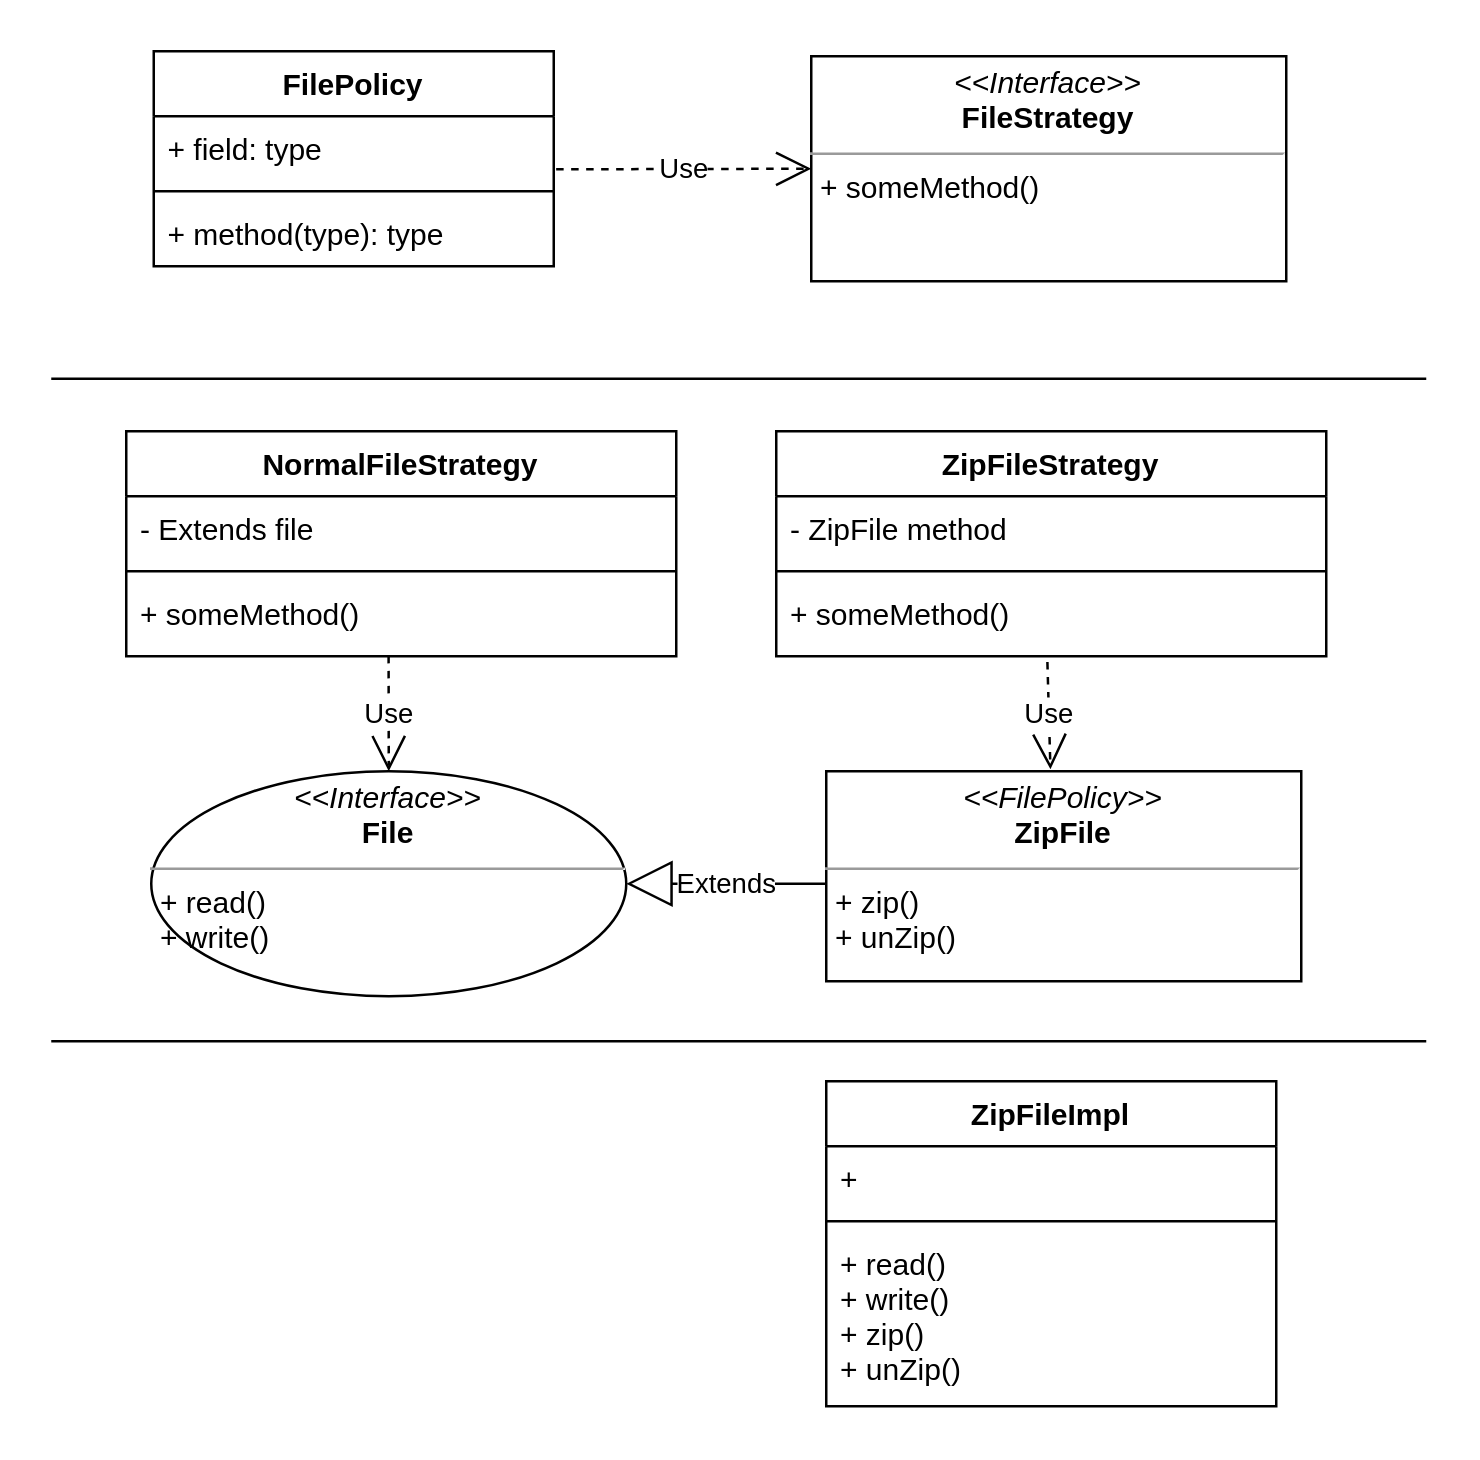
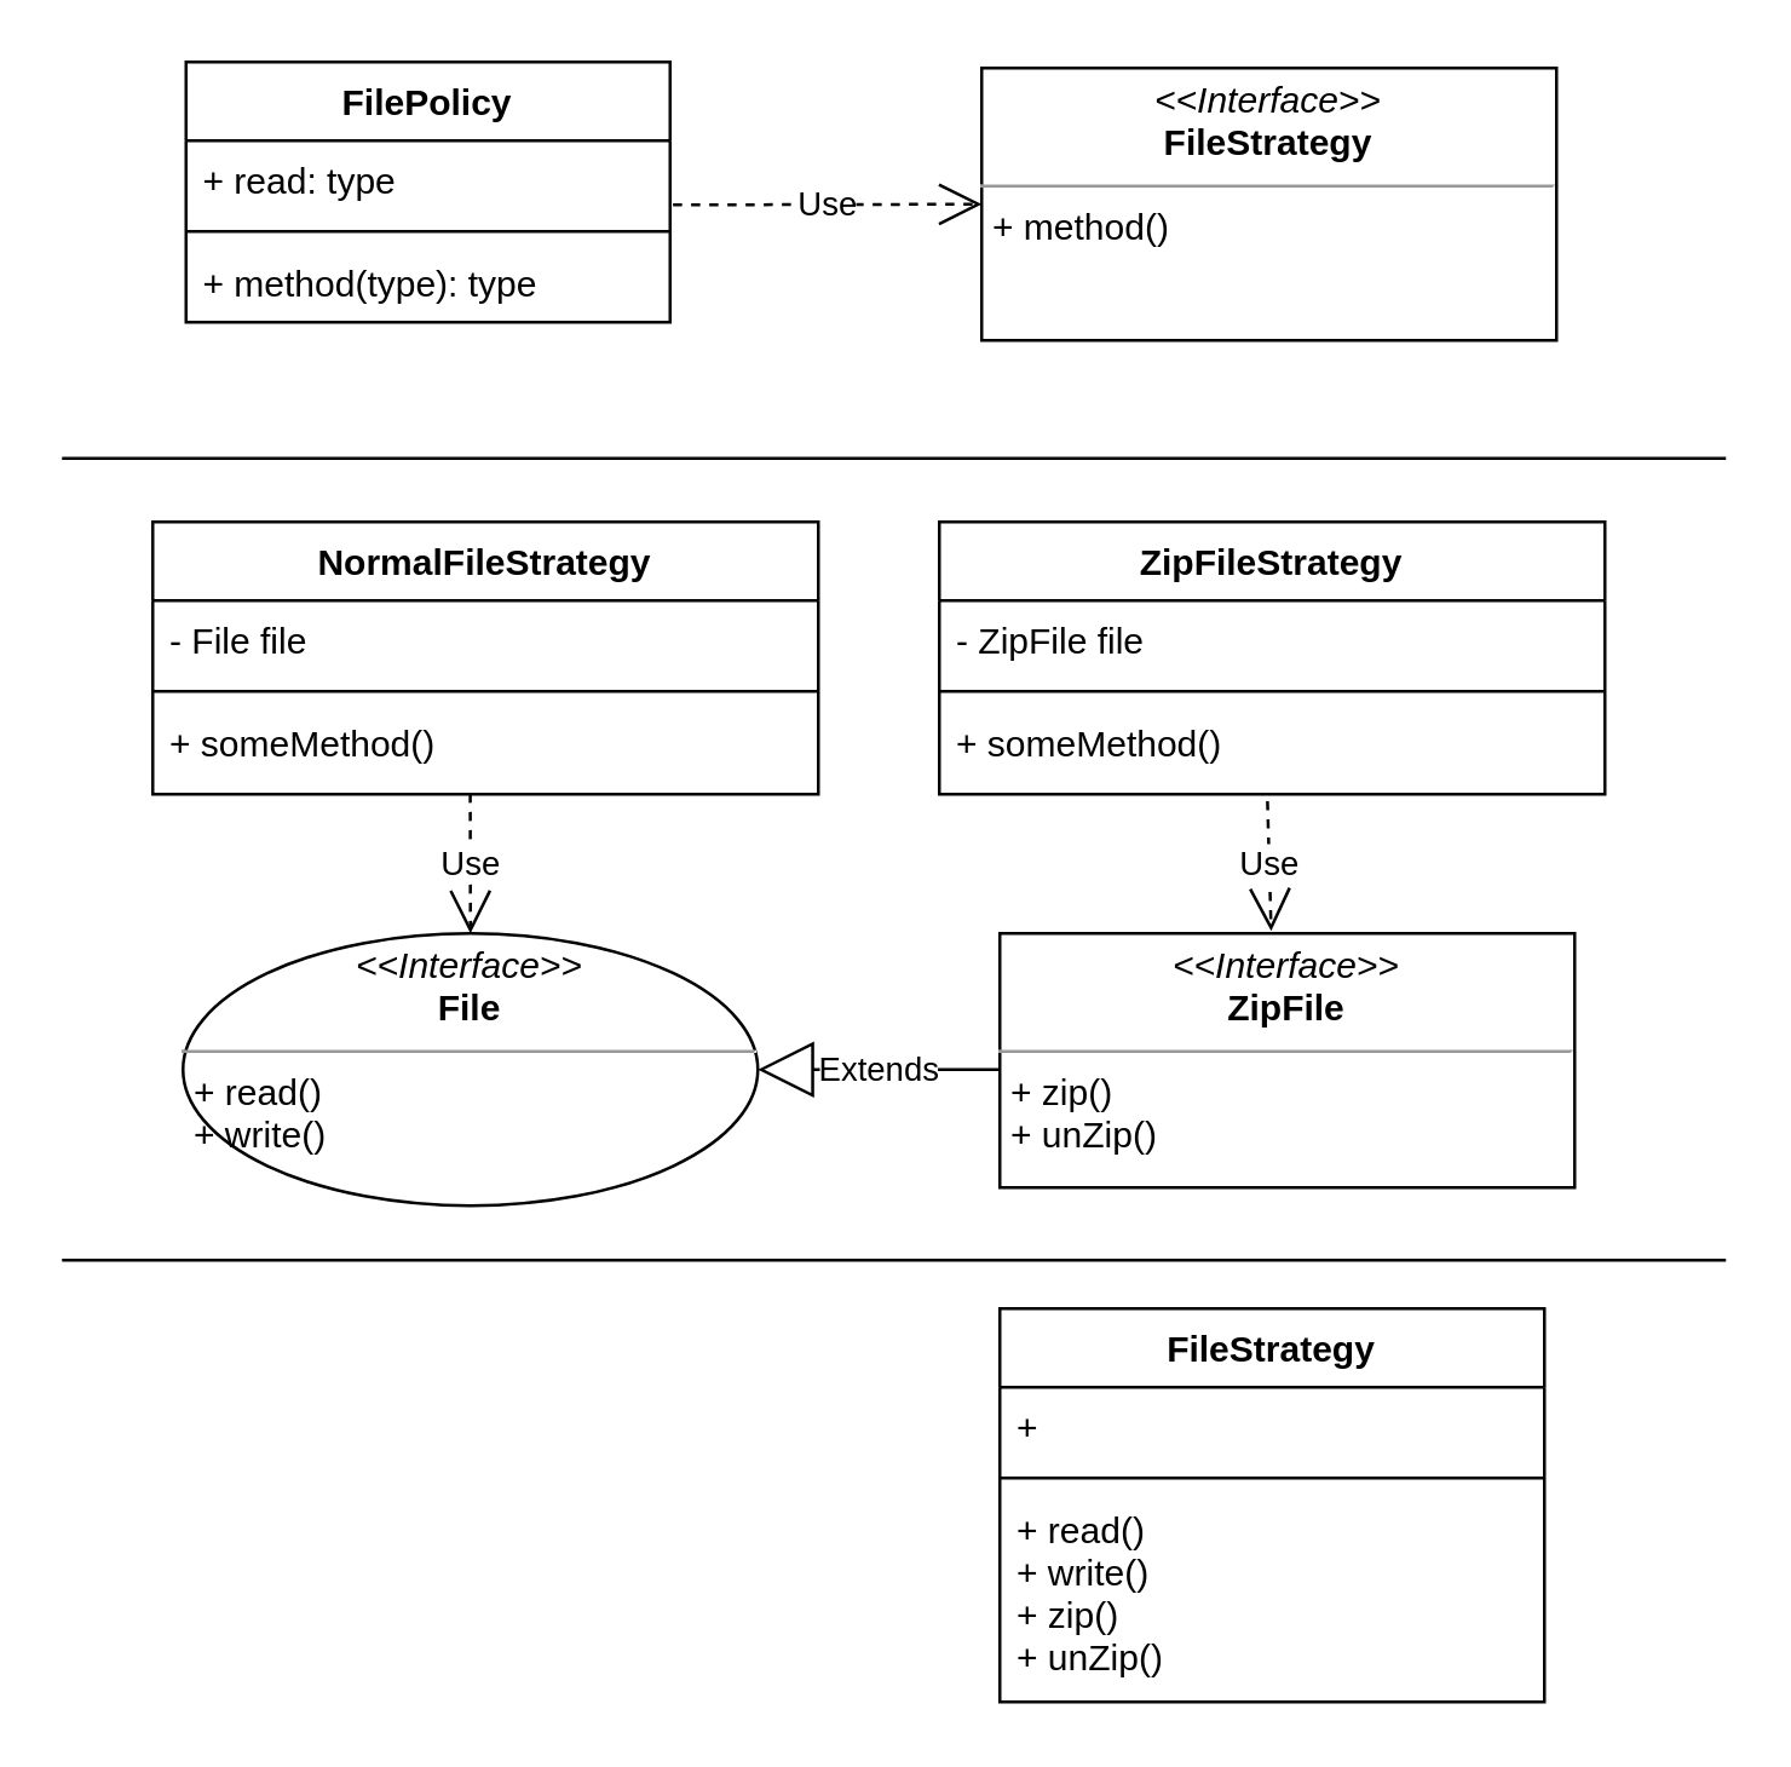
- <mxCell id="17" value="&lt;p style=&quot;margin: 0px ; margin-top: 4px ; text-align: center&quot;&gt;&lt;i&gt;&amp;lt;&amp;lt;Interface&amp;gt;&amp;gt;&lt;/i&gt;&lt;br&gt;&lt;b&gt;FileStrategy&lt;/b&gt;&lt;/p&gt;&lt;hr size=&quot;1&quot;&gt;&lt;p style=&quot;margin: 0px ; margin-left: 4px&quot;&gt;&lt;span&gt;+ someMethod()&lt;/span&gt;&lt;/p&gt;" style="verticalAlign=top;align=left;overflow=fill;fontSize=12;fontFamily=Helvetica;html=1;" parent="1" vertex="1"><mxGeometry x="324" y="22" width="190" height="90" as="geometry" /></mxCell>
+ <mxCell id="17" value="&lt;p style=&quot;margin: 0px ; margin-top: 4px ; text-align: center&quot;&gt;&lt;i&gt;&amp;lt;&amp;lt;Interface&amp;gt;&amp;gt;&lt;/i&gt;&lt;br&gt;&lt;b&gt;FileStrategy&lt;/b&gt;&lt;/p&gt;&lt;hr size=&quot;1&quot;&gt;&lt;p style=&quot;margin: 0px ; margin-left: 4px&quot;&gt;&lt;span&gt;+ method()&lt;/span&gt;&lt;/p&gt;" style="verticalAlign=top;align=left;overflow=fill;fontSize=12;fontFamily=Helvetica;html=1;" parent="1" vertex="1"><mxGeometry x="324" y="22" width="190" height="90" as="geometry" /></mxCell>
- <mxCell id="24" value="+ field: type" style="text;strokeColor=none;fillColor=none;align=left;verticalAlign=top;spacingLeft=4;spacingRight=4;overflow=hidden;rotatable=0;points=[[0,0.5],[1,0.5]];portConstraint=eastwest;" parent="23" vertex="1"><mxGeometry y="26" width="160" height="26" as="geometry" /></mxCell>
+ <mxCell id="24" value="+ read: type" style="text;strokeColor=none;fillColor=none;align=left;verticalAlign=top;spacingLeft=4;spacingRight=4;overflow=hidden;rotatable=0;points=[[0,0.5],[1,0.5]];portConstraint=eastwest;" parent="23" vertex="1"><mxGeometry y="26" width="160" height="26" as="geometry" /></mxCell>
- <mxCell id="5" value="- Extends file" style="text;strokeColor=none;fillColor=none;align=left;verticalAlign=top;spacingLeft=4;spacingRight=4;overflow=hidden;rotatable=0;points=[[0,0.5],[1,0.5]];portConstraint=eastwest;" parent="4" vertex="1"><mxGeometry y="26" width="220" height="26" as="geometry" /></mxCell>
+ <mxCell id="5" value="- File file" style="text;strokeColor=none;fillColor=none;align=left;verticalAlign=top;spacingLeft=4;spacingRight=4;overflow=hidden;rotatable=0;points=[[0,0.5],[1,0.5]];portConstraint=eastwest;" parent="4" vertex="1"><mxGeometry y="26" width="220" height="26" as="geometry" /></mxCell>
- <mxCell id="19" value="- ZipFile method" style="text;strokeColor=none;fillColor=none;align=left;verticalAlign=top;spacingLeft=4;spacingRight=4;overflow=hidden;rotatable=0;points=[[0,0.5],[1,0.5]];portConstraint=eastwest;" parent="18" vertex="1"><mxGeometry y="26" width="220" height="26" as="geometry" /></mxCell>
+ <mxCell id="19" value="- ZipFile file" style="text;strokeColor=none;fillColor=none;align=left;verticalAlign=top;spacingLeft=4;spacingRight=4;overflow=hidden;rotatable=0;points=[[0,0.5],[1,0.5]];portConstraint=eastwest;" parent="18" vertex="1"><mxGeometry y="26" width="220" height="26" as="geometry" /></mxCell>
- <mxCell id="8" value="&lt;p style=&quot;margin: 0px ; margin-top: 4px ; text-align: center&quot;&gt;&lt;i&gt;&amp;lt;&amp;lt;FilePolicy&amp;gt;&amp;gt;&lt;/i&gt;&lt;br&gt;&lt;b&gt;ZipFile&lt;/b&gt;&lt;/p&gt;&lt;hr size=&quot;1&quot;&gt;&lt;p style=&quot;margin: 0px ; margin-left: 4px&quot;&gt;&lt;span&gt;+ zip()&lt;/span&gt;&lt;/p&gt;&lt;p style=&quot;margin: 0px ; margin-left: 4px&quot;&gt;+ unZip()&lt;/p&gt;" style="verticalAlign=top;align=left;overflow=fill;fontSize=12;fontFamily=Helvetica;html=1;" parent="1" vertex="1"><mxGeometry x="330" y="308" width="190" height="84" as="geometry" /></mxCell>
+ <mxCell id="8" value="&lt;p style=&quot;margin: 0px ; margin-top: 4px ; text-align: center&quot;&gt;&lt;i&gt;&amp;lt;&amp;lt;Interface&amp;gt;&amp;gt;&lt;/i&gt;&lt;br&gt;&lt;b&gt;ZipFile&lt;/b&gt;&lt;/p&gt;&lt;hr size=&quot;1&quot;&gt;&lt;p style=&quot;margin: 0px ; margin-left: 4px&quot;&gt;&lt;span&gt;+ zip()&lt;/span&gt;&lt;/p&gt;&lt;p style=&quot;margin: 0px ; margin-left: 4px&quot;&gt;+ unZip()&lt;/p&gt;" style="verticalAlign=top;align=left;overflow=fill;fontSize=12;fontFamily=Helvetica;html=1;" parent="1" vertex="1"><mxGeometry x="330" y="308" width="190" height="84" as="geometry" /></mxCell>
- <mxCell id="11" value="ZipFileImpl" style="swimlane;fontStyle=1;align=center;verticalAlign=top;childLayout=stackLayout;horizontal=1;startSize=26;horizontalStack=0;resizeParent=1;resizeParentMax=0;resizeLast=0;collapsible=1;marginBottom=0;" parent="1" vertex="1"><mxGeometry x="330" y="432" width="180" height="130" as="geometry" /></mxCell>
+ <mxCell id="11" value="FileStrategy" style="swimlane;fontStyle=1;align=center;verticalAlign=top;childLayout=stackLayout;horizontal=1;startSize=26;horizontalStack=0;resizeParent=1;resizeParentMax=0;resizeLast=0;collapsible=1;marginBottom=0;" parent="1" vertex="1"><mxGeometry x="330" y="432" width="180" height="130" as="geometry" /></mxCell>
